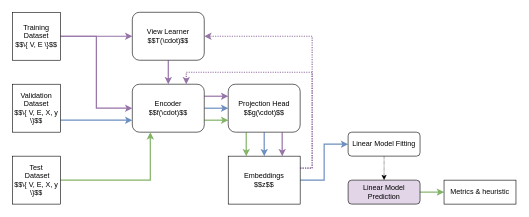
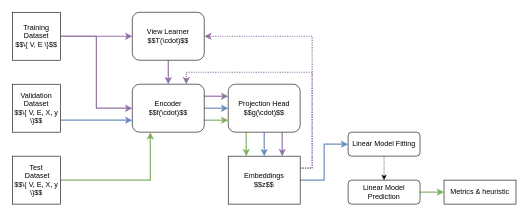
- <mxCell id="26" value="Linear Model Prediction" style="rounded=1;whiteSpace=wrap;html=1;fillColor=#e1d5e7;" parent="1" vertex="1"><mxGeometry x="580" y="300" width="120" height="40" as="geometry" /></mxCell>
+ <mxCell id="26" value="Linear Model Prediction" style="rounded=1;whiteSpace=wrap;html=1;" parent="1" vertex="1"><mxGeometry x="580" y="300" width="120" height="40" as="geometry" /></mxCell>
